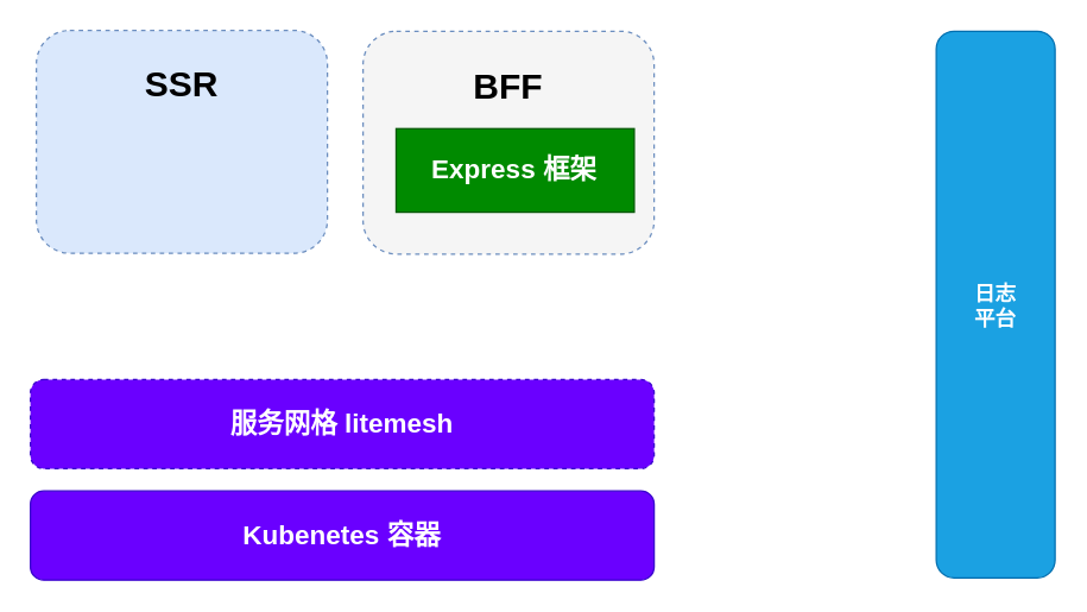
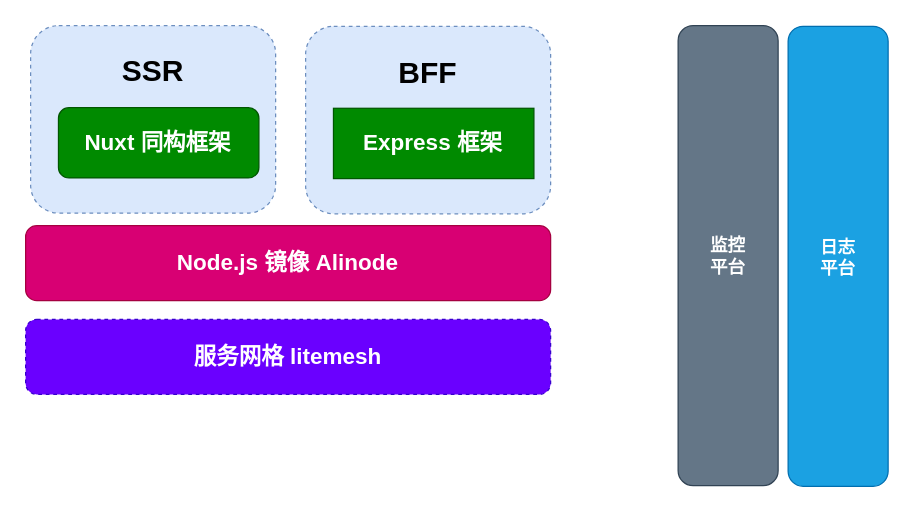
- <mxCell id="10" value="&lt;h1&gt;BFF&lt;/h1&gt;" style="rounded=1;whiteSpace=wrap;html=1;dashed=1;strokeColor=#6c8ebf;fillColor=#f5f5f5;verticalAlign=top;" vertex="1" parent="9"><mxGeometry width="196.0" height="150" as="geometry" /></mxCell>
+ <mxCell id="10" value="&lt;h1&gt;BFF&lt;/h1&gt;" style="rounded=1;whiteSpace=wrap;html=1;dashed=1;strokeColor=#6c8ebf;fillColor=#dae8fc;verticalAlign=top;" vertex="1" parent="9"><mxGeometry width="196.0" height="150" as="geometry" /></mxCell>
+ <mxCell id="8" value="&lt;h2&gt;Nuxt 同构框架&lt;/h2&gt;" style="rounded=1;whiteSpace=wrap;html=1;strokeColor=#005700;fillColor=#008a00;fontColor=#ffffff;" vertex="1" parent="6"><mxGeometry x="22.273" y="65.625" width="160.364" height="56.25" as="geometry" /></mxCell>
+ <mxCell id="12" value="&lt;h3&gt;监控&lt;br&gt;平台&lt;/h3&gt;" style="rounded=1;whiteSpace=wrap;html=1;strokeColor=#314354;fillColor=#647687;fontColor=#ffffff;" vertex="1" parent="2"><mxGeometry x="522" width="80" height="368" as="geometry" /></mxCell>
+ <mxCell id="4" value="&lt;h2&gt;Node.js 镜像 Alinode&lt;/h2&gt;" style="rounded=1;whiteSpace=wrap;html=1;strokeColor=#A50040;fillColor=#d80073;fontColor=#ffffff;" vertex="1" parent="2"><mxGeometry y="160" width="420" height="60" as="geometry" /></mxCell>
- <mxCell id="3" value="&lt;h2&gt;Kubenetes 容器&lt;/h2&gt;" style="rounded=1;whiteSpace=wrap;html=1;strokeColor=#3700CC;fillColor=#6a00ff;fontColor=#ffffff;" vertex="1" parent="2"><mxGeometry y="310" width="420" height="60" as="geometry" /></mxCell>
